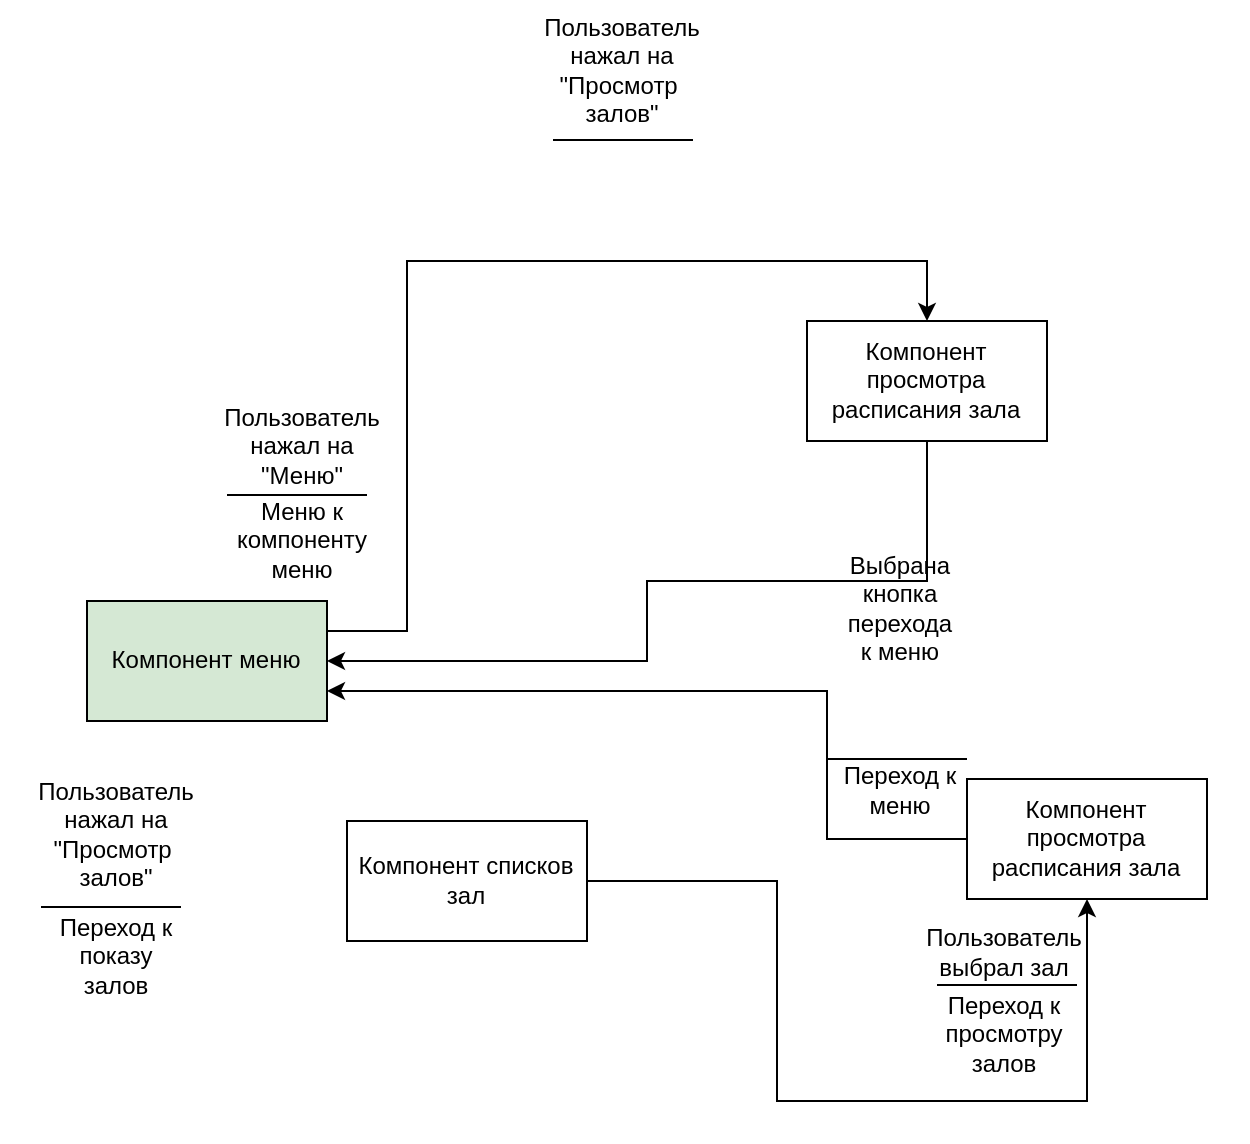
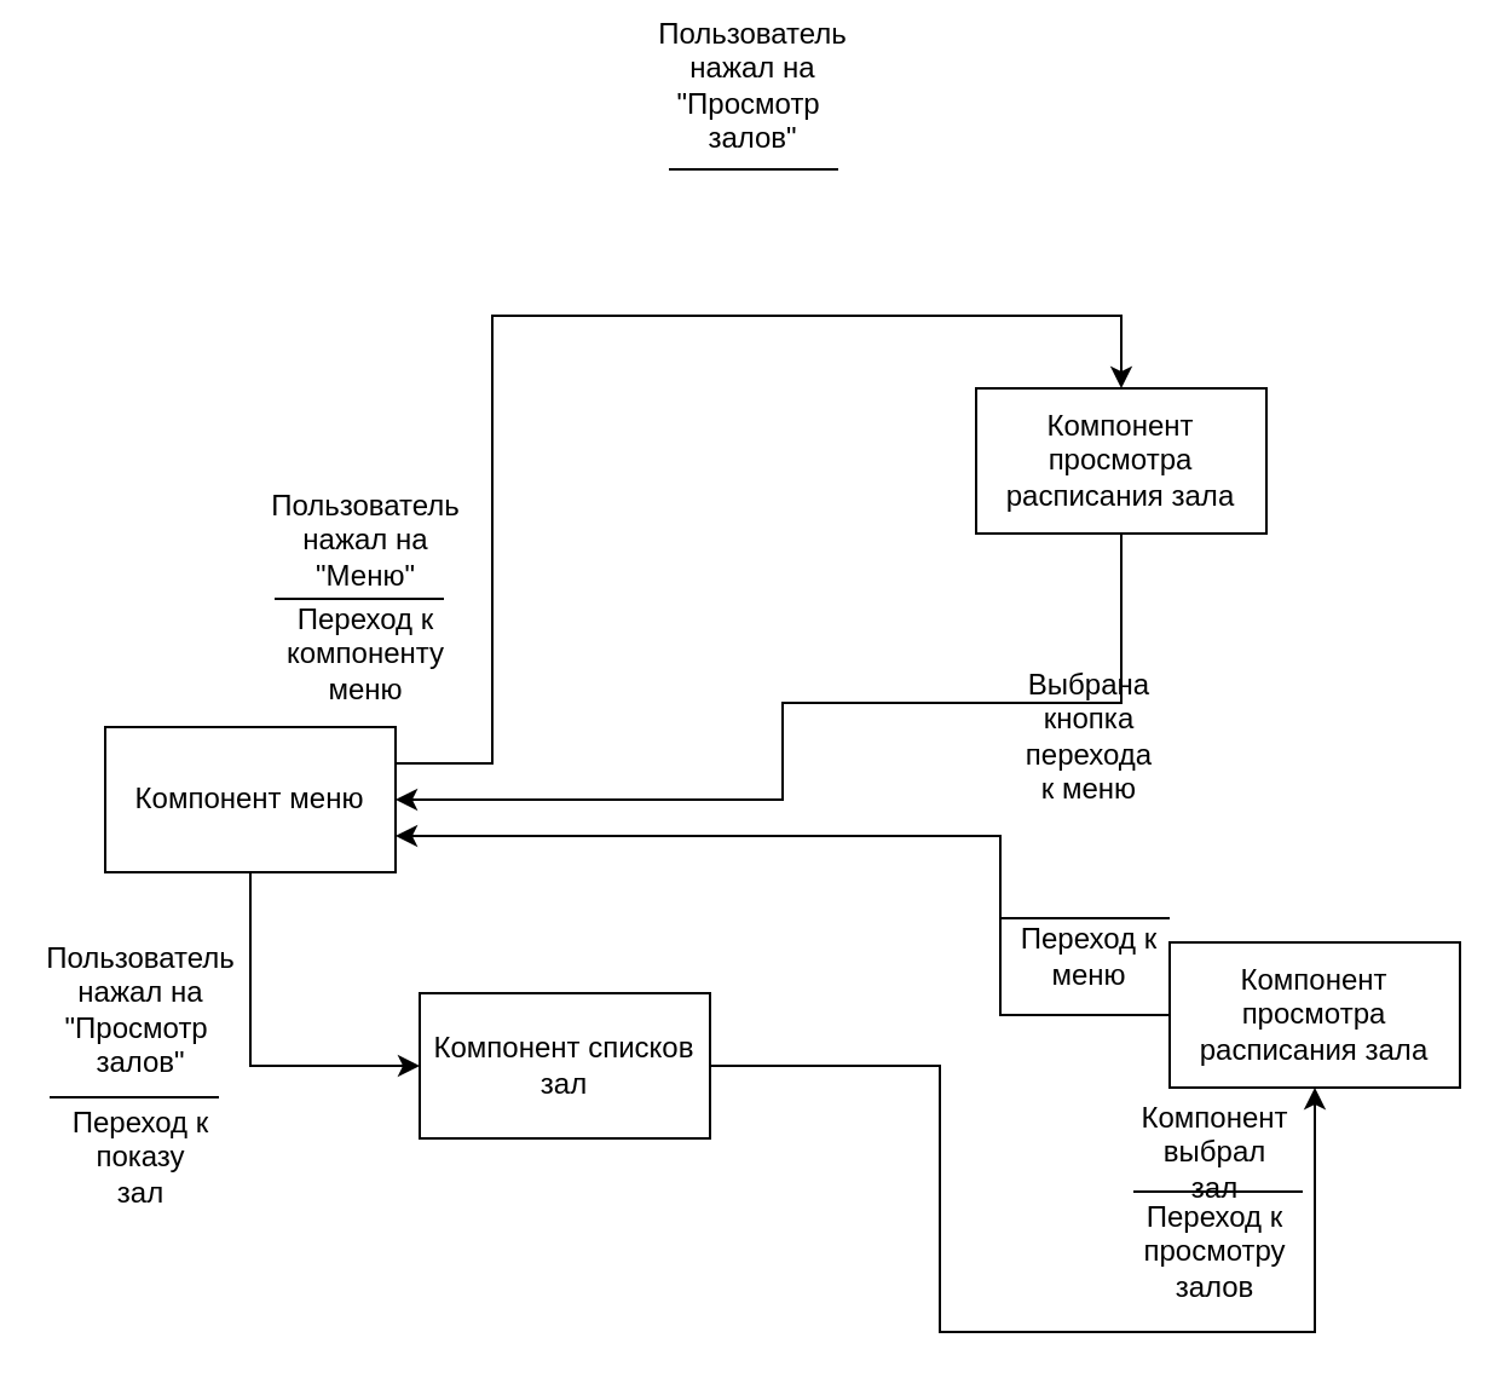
- <mxCell id="14" value="Меню к компоненту меню" style="text;html=1;strokeColor=none;fillColor=none;align=center;verticalAlign=middle;whiteSpace=wrap;rounded=0;" vertex="1" parent="1"><mxGeometry x="121" y="255" width="60" height="30" as="geometry" /></mxCell>
+ <mxCell id="14" value="Переход к компоненту меню" style="text;html=1;strokeColor=none;fillColor=none;align=center;verticalAlign=middle;whiteSpace=wrap;rounded=0;" vertex="1" parent="1"><mxGeometry x="121" y="255" width="60" height="30" as="geometry" /></mxCell>
- <mxCell id="4" value="Компонент меню" style="rounded=0;whiteSpace=wrap;html=1;fillColor=#d5e8d4;" vertex="1" parent="1"><mxGeometry x="43" y="300" width="120" height="60" as="geometry" /></mxCell>
+ <mxCell id="4" value="Компонент меню" style="rounded=0;whiteSpace=wrap;html=1;" vertex="1" parent="1"><mxGeometry x="43" y="300" width="120" height="60" as="geometry" /></mxCell>
+ <mxCell id="2" style="edgeStyle=orthogonalEdgeStyle;rounded=0;orthogonalLoop=1;jettySize=auto;html=1;exitX=0.5;exitY=1;exitDx=0;exitDy=0;entryX=0;entryY=0.5;entryDx=0;entryDy=0;" edge="1" parent="1" source="4" target="6"><mxGeometry relative="1" as="geometry"><Array as="points"><mxPoint x="103" y="440" /></Array></mxGeometry></mxCell>
- <mxCell id="19" value="Пользователь выбрал зал" style="text;html=1;strokeColor=none;fillColor=none;align=center;verticalAlign=middle;whiteSpace=wrap;rounded=0;" vertex="1" parent="1"><mxGeometry x="472" y="461" width="60" height="30" as="geometry" /></mxCell>
+ <mxCell id="19" value="Компонент выбрал зал" style="text;html=1;strokeColor=none;fillColor=none;align=center;verticalAlign=middle;whiteSpace=wrap;rounded=0;" vertex="1" parent="1"><mxGeometry x="472" y="461" width="60" height="30" as="geometry" /></mxCell>
- <mxCell id="17" value="Переход к показу залов" style="text;html=1;strokeColor=none;fillColor=none;align=center;verticalAlign=middle;whiteSpace=wrap;rounded=0;" vertex="1" parent="1"><mxGeometry x="28" y="463" width="60" height="30" as="geometry" /></mxCell>
+ <mxCell id="17" value="Переход к показу зал" style="text;html=1;strokeColor=none;fillColor=none;align=center;verticalAlign=middle;whiteSpace=wrap;rounded=0;" vertex="1" parent="1"><mxGeometry x="28" y="463" width="60" height="30" as="geometry" /></mxCell>
